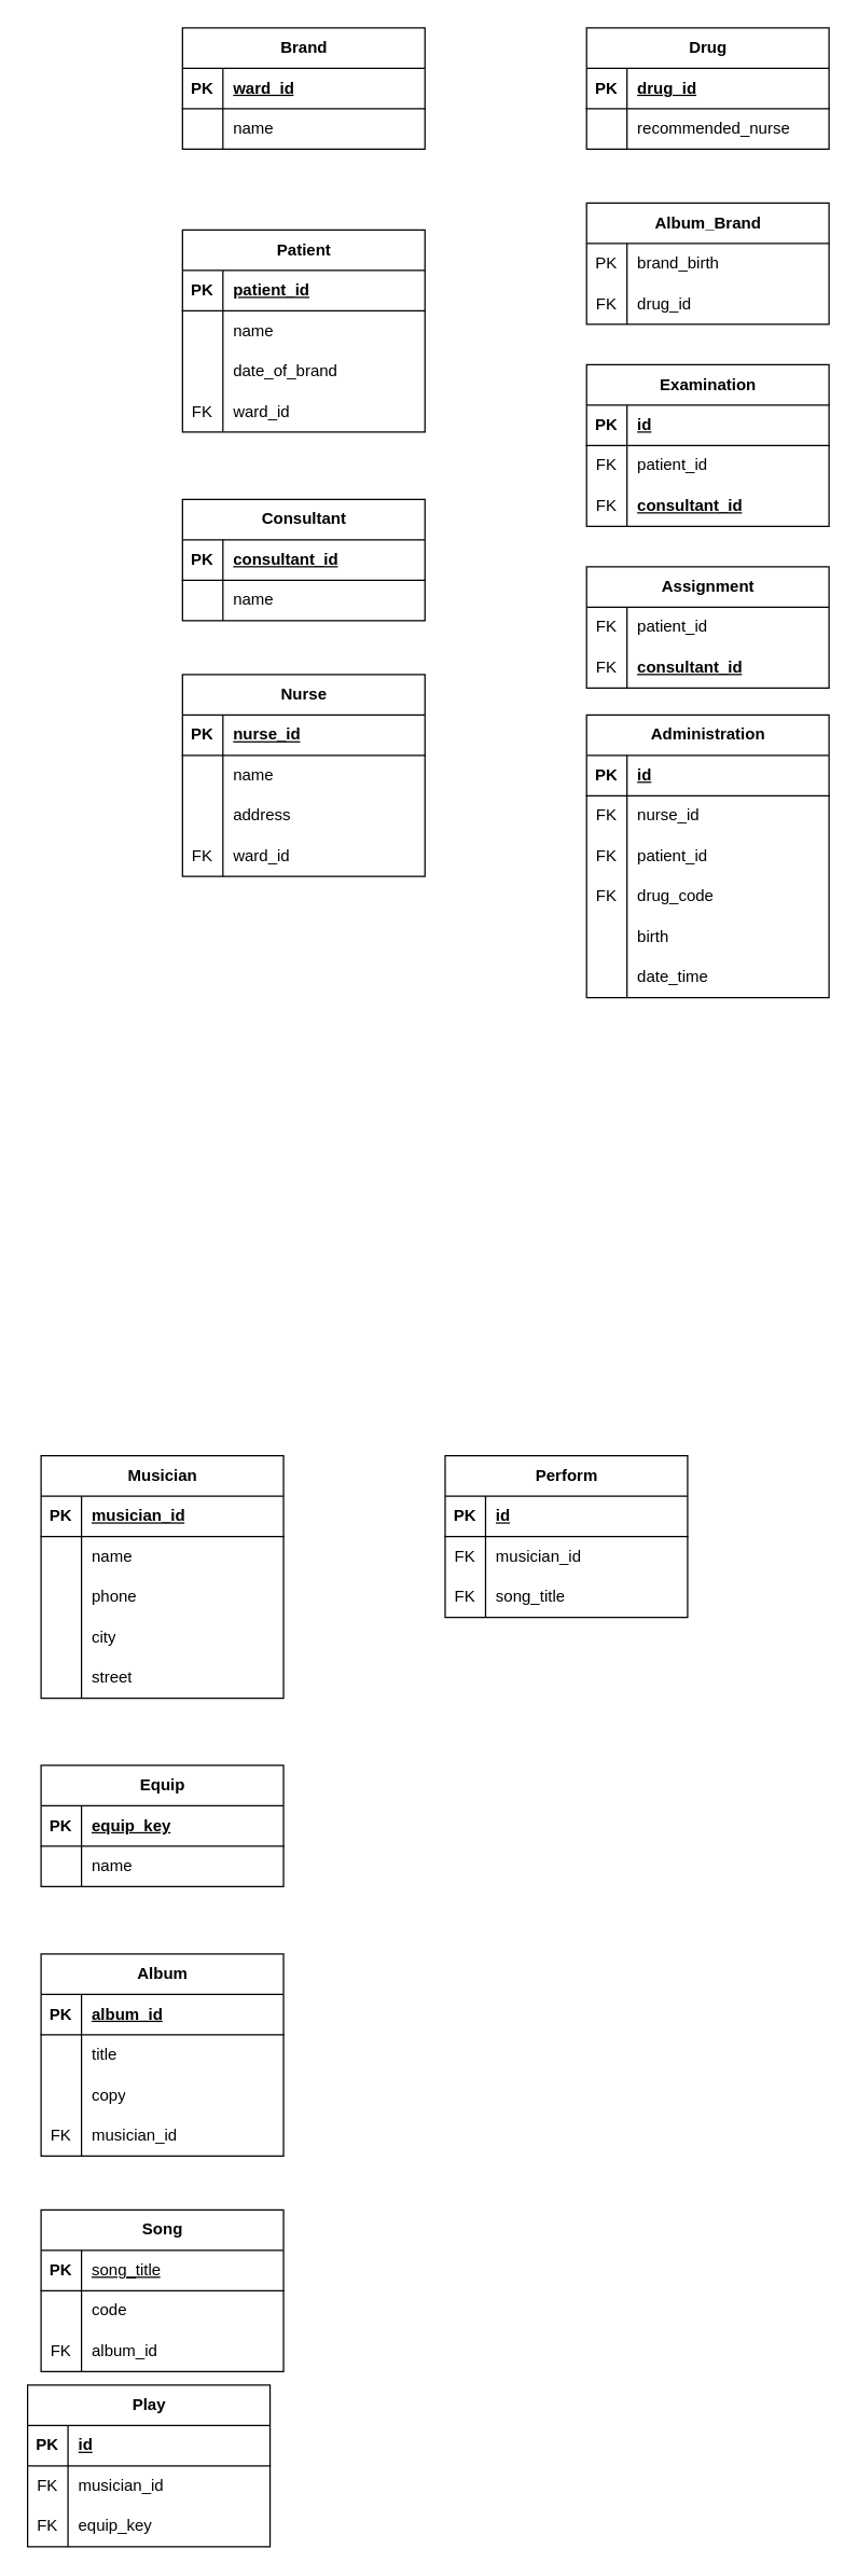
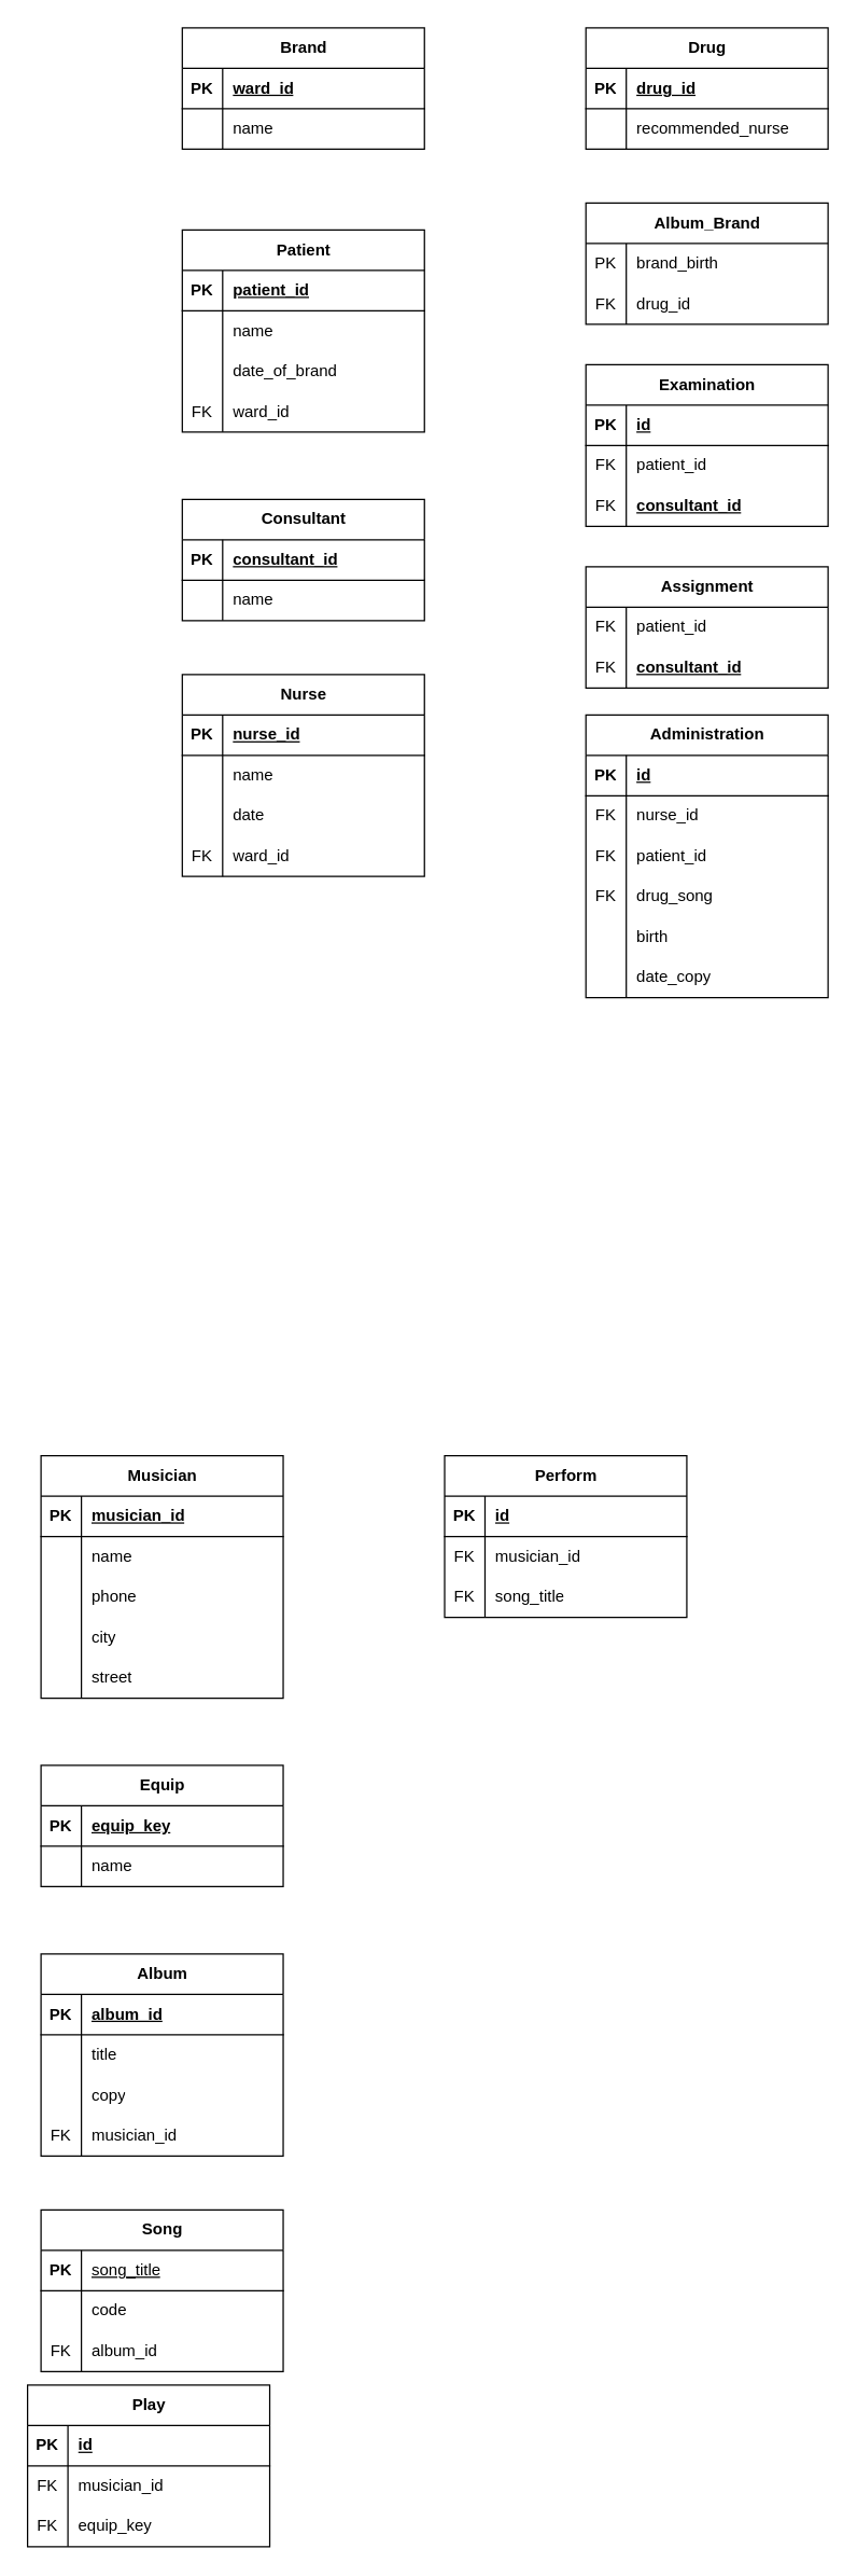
- <mxCell id="38" value="address" style="shape=partialRectangle;connectable=0;fillColor=none;top=0;left=0;bottom=0;right=0;align=left;spacingLeft=6;overflow=hidden;whiteSpace=wrap;html=1;" vertex="1" parent="36"><mxGeometry x="30" width="150" height="30" as="geometry"><mxRectangle width="150" height="30" as="alternateBounds" /></mxGeometry></mxCell>
+ <mxCell id="38" value="date" style="shape=partialRectangle;connectable=0;fillColor=none;top=0;left=0;bottom=0;right=0;align=left;spacingLeft=6;overflow=hidden;whiteSpace=wrap;html=1;" vertex="1" parent="36"><mxGeometry x="30" width="150" height="30" as="geometry"><mxRectangle width="150" height="30" as="alternateBounds" /></mxGeometry></mxCell>
- <mxCell id="75" value="drug_code" style="shape=partialRectangle;connectable=0;fillColor=none;top=0;left=0;bottom=0;right=0;align=left;spacingLeft=6;overflow=hidden;whiteSpace=wrap;html=1;" vertex="1" parent="73"><mxGeometry x="30" width="150" height="30" as="geometry"><mxRectangle width="150" height="30" as="alternateBounds" /></mxGeometry></mxCell>
+ <mxCell id="75" value="drug_song" style="shape=partialRectangle;connectable=0;fillColor=none;top=0;left=0;bottom=0;right=0;align=left;spacingLeft=6;overflow=hidden;whiteSpace=wrap;html=1;" vertex="1" parent="73"><mxGeometry x="30" width="150" height="30" as="geometry"><mxRectangle width="150" height="30" as="alternateBounds" /></mxGeometry></mxCell>
- <mxCell id="81" value="date_time" style="shape=partialRectangle;connectable=0;fillColor=none;top=0;left=0;bottom=0;right=0;align=left;spacingLeft=6;overflow=hidden;whiteSpace=wrap;html=1;" vertex="1" parent="79"><mxGeometry x="30" width="150" height="30" as="geometry"><mxRectangle width="150" height="30" as="alternateBounds" /></mxGeometry></mxCell>
+ <mxCell id="81" value="date_copy" style="shape=partialRectangle;connectable=0;fillColor=none;top=0;left=0;bottom=0;right=0;align=left;spacingLeft=6;overflow=hidden;whiteSpace=wrap;html=1;" vertex="1" parent="79"><mxGeometry x="30" width="150" height="30" as="geometry"><mxRectangle width="150" height="30" as="alternateBounds" /></mxGeometry></mxCell>
